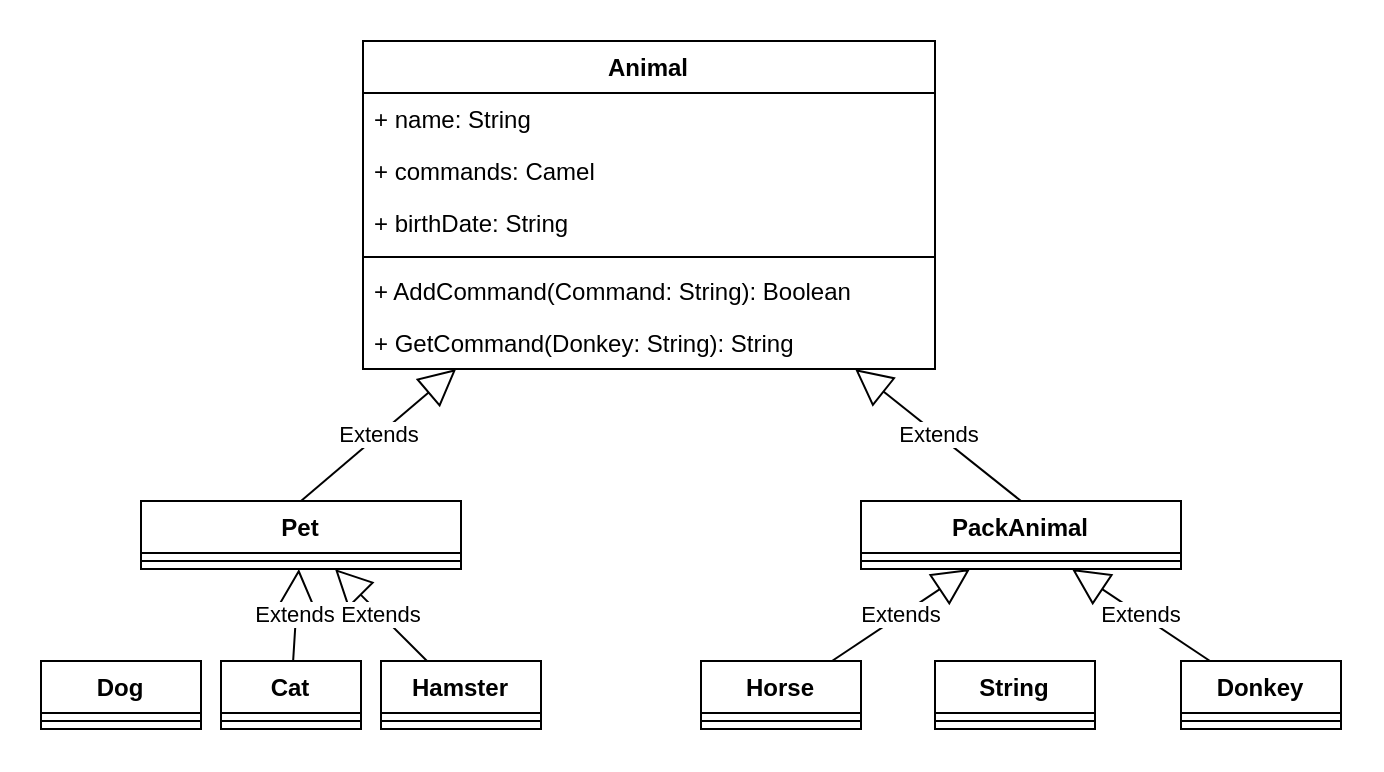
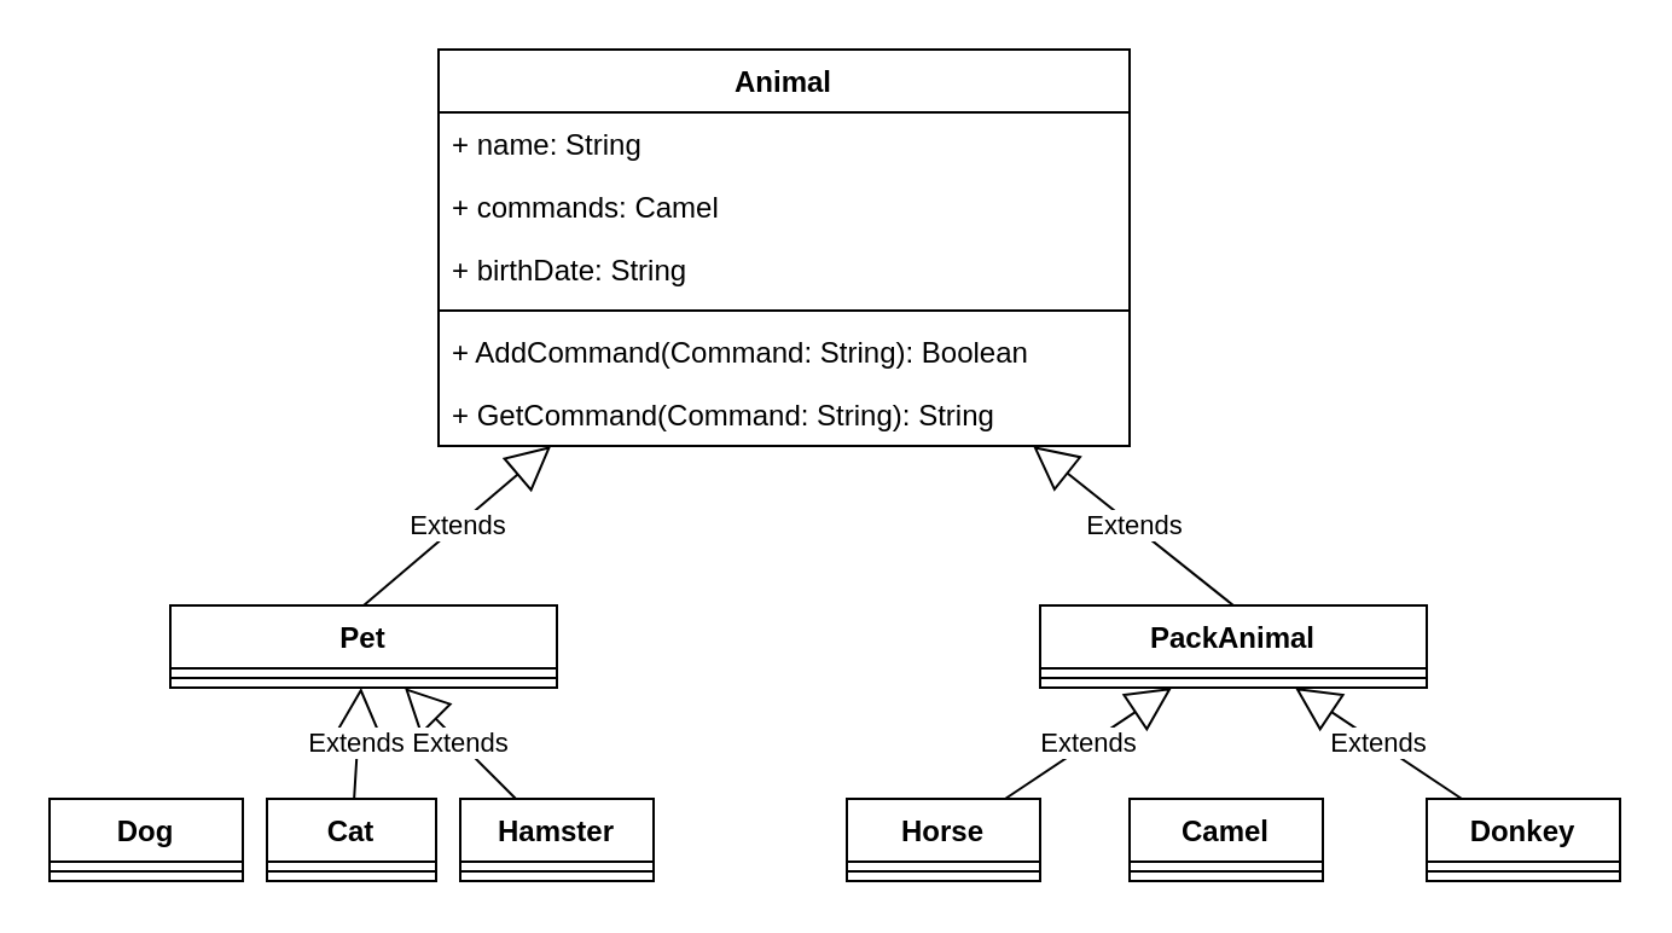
- <mxCell id="8" value="+ GetCommand(Donkey: String): String" style="text;strokeColor=none;fillColor=none;align=left;verticalAlign=top;spacingLeft=4;spacingRight=4;overflow=hidden;rotatable=0;points=[[0,0.5],[1,0.5]];portConstraint=eastwest;whiteSpace=wrap;html=1;" vertex="1" parent="2"><mxGeometry y="138" width="286" height="26" as="geometry" /></mxCell>
+ <mxCell id="8" value="+ GetCommand(Command: String): String" style="text;strokeColor=none;fillColor=none;align=left;verticalAlign=top;spacingLeft=4;spacingRight=4;overflow=hidden;rotatable=0;points=[[0,0.5],[1,0.5]];portConstraint=eastwest;whiteSpace=wrap;html=1;" vertex="1" parent="2"><mxGeometry y="138" width="286" height="26" as="geometry" /></mxCell>
- <mxCell id="25" value="String" style="swimlane;fontStyle=1;align=center;verticalAlign=top;childLayout=stackLayout;horizontal=1;startSize=26;horizontalStack=0;resizeParent=1;resizeParentMax=0;resizeLast=0;collapsible=1;marginBottom=0;whiteSpace=wrap;html=1;" vertex="1" parent="1"><mxGeometry x="467" y="330" width="80" height="34" as="geometry" /></mxCell>
+ <mxCell id="25" value="Camel" style="swimlane;fontStyle=1;align=center;verticalAlign=top;childLayout=stackLayout;horizontal=1;startSize=26;horizontalStack=0;resizeParent=1;resizeParentMax=0;resizeLast=0;collapsible=1;marginBottom=0;whiteSpace=wrap;html=1;" vertex="1" parent="1"><mxGeometry x="467" y="330" width="80" height="34" as="geometry" /></mxCell>
